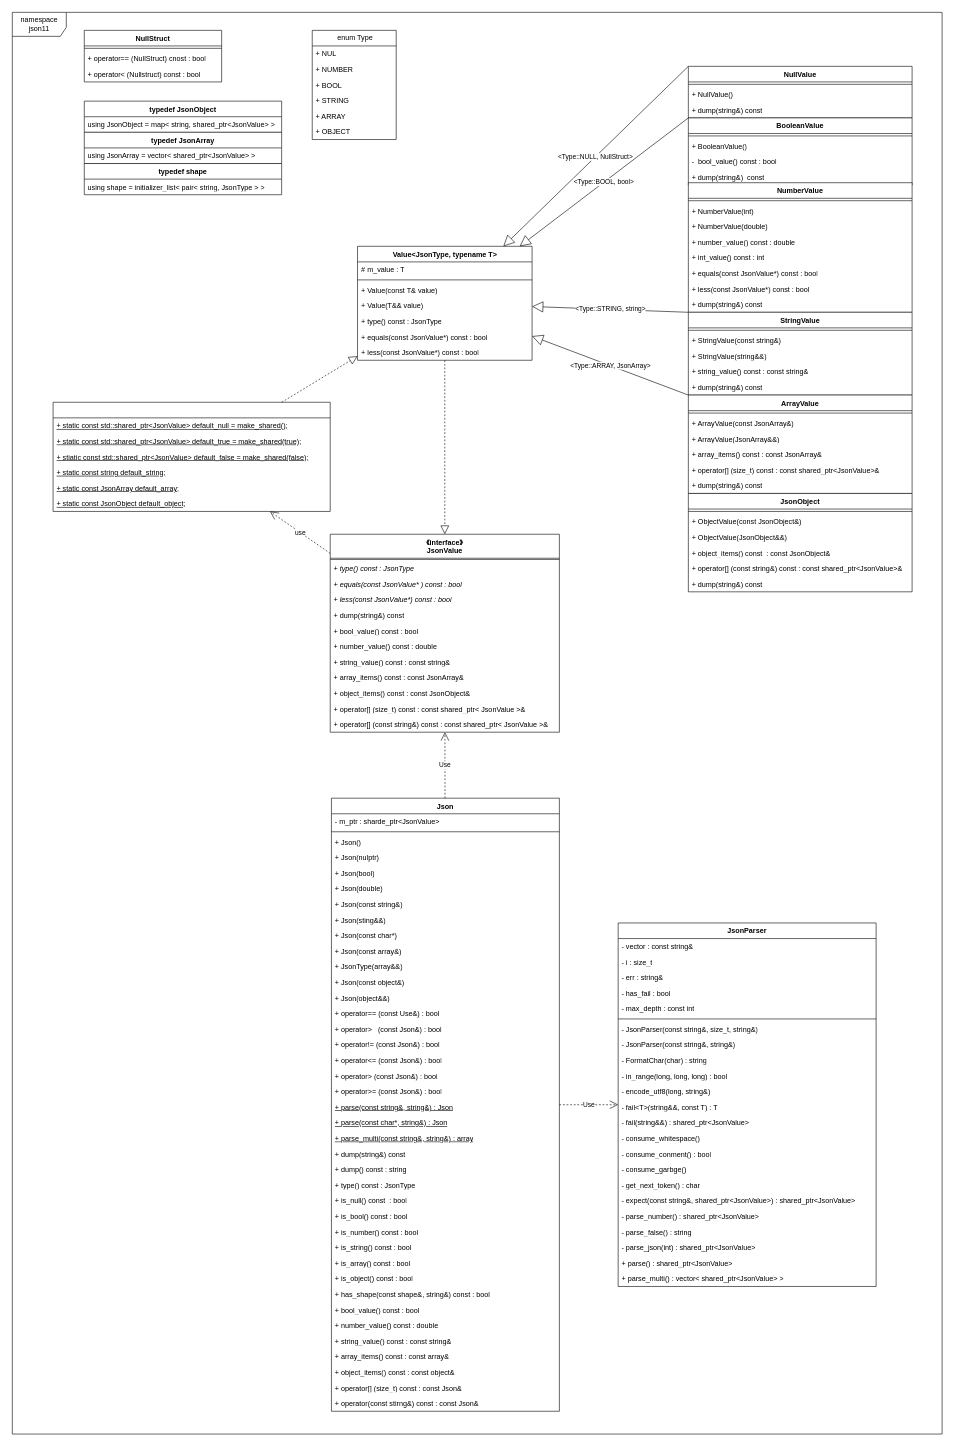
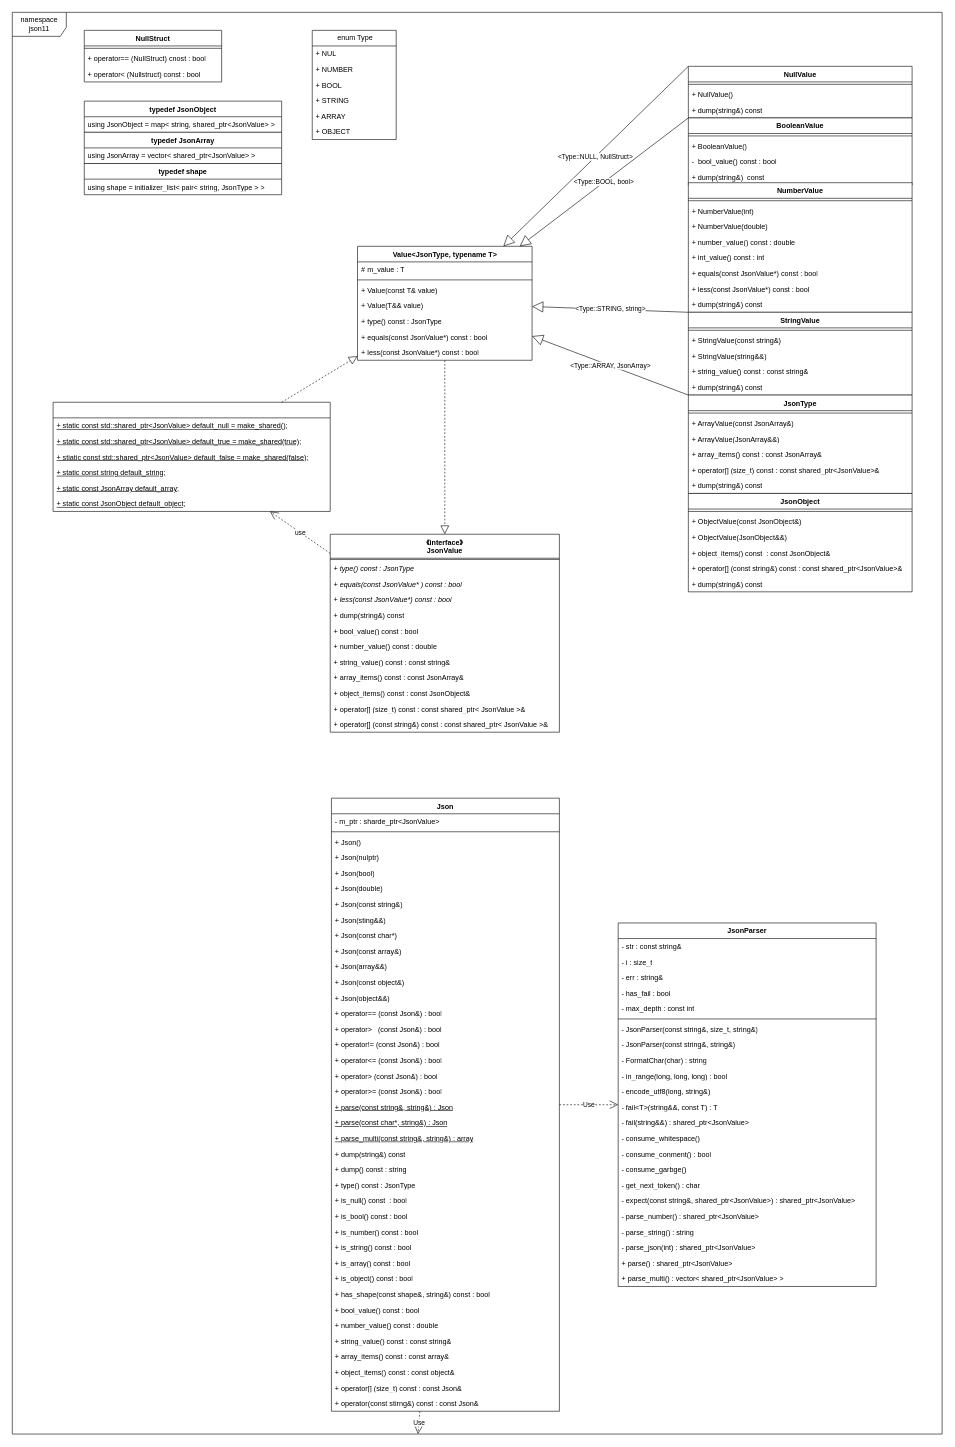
- <mxCell id="147" value="ArrayValue" style="swimlane;fontStyle=1;align=center;verticalAlign=top;childLayout=stackLayout;horizontal=1;startSize=26;horizontalStack=0;resizeParent=1;resizeParentMax=0;resizeLast=0;collapsible=1;marginBottom=0;whiteSpace=wrap;html=1;" parent="122" vertex="1"><mxGeometry y="548" width="373" height="164" as="geometry" /></mxCell>
+ <mxCell id="147" value="JsonType" style="swimlane;fontStyle=1;align=center;verticalAlign=top;childLayout=stackLayout;horizontal=1;startSize=26;horizontalStack=0;resizeParent=1;resizeParentMax=0;resizeLast=0;collapsible=1;marginBottom=0;whiteSpace=wrap;html=1;" parent="122" vertex="1"><mxGeometry y="548" width="373" height="164" as="geometry" /></mxCell>
- <mxCell id="67" value="Use" style="endArrow=open;endSize=12;dashed=1;html=1;rounded=0;" parent="1" source="3" target="43" edge="1"><mxGeometry width="160" relative="1" as="geometry"><mxPoint x="620" y="1050" as="sourcePoint" /><mxPoint x="780" y="1050" as="targetPoint" /></mxGeometry></mxCell>
+ <mxCell id="67" value="Use" style="endArrow=open;endSize=12;dashed=1;html=1;rounded=0;" parent="1" source="3" target="2" edge="1"><mxGeometry width="160" relative="1" as="geometry"><mxPoint x="620" y="1050" as="sourcePoint" /><mxPoint x="780" y="1050" as="targetPoint" /></mxGeometry></mxCell>
- <mxCell id="69" value="- vector : const string&amp;amp;" style="text;strokeColor=none;fillColor=none;align=left;verticalAlign=top;spacingLeft=4;spacingRight=4;overflow=hidden;rotatable=0;points=[[0,0.5],[1,0.5]];portConstraint=eastwest;whiteSpace=wrap;html=1;" parent="68" vertex="1"><mxGeometry y="26" width="430" height="26" as="geometry" /></mxCell>
+ <mxCell id="69" value="- str : const string&amp;amp;" style="text;strokeColor=none;fillColor=none;align=left;verticalAlign=top;spacingLeft=4;spacingRight=4;overflow=hidden;rotatable=0;points=[[0,0.5],[1,0.5]];portConstraint=eastwest;whiteSpace=wrap;html=1;" parent="68" vertex="1"><mxGeometry y="26" width="430" height="26" as="geometry" /></mxCell>
- <mxCell id="14" value="+ JsonType(array&amp;amp;&amp;amp;)" style="text;strokeColor=none;fillColor=none;align=left;verticalAlign=top;spacingLeft=4;spacingRight=4;overflow=hidden;rotatable=0;points=[[0,0.5],[1,0.5]];portConstraint=eastwest;whiteSpace=wrap;html=1;" parent="3" vertex="1"><mxGeometry y="268" width="380" height="26" as="geometry" /></mxCell>
+ <mxCell id="14" value="+ Json(array&amp;amp;&amp;amp;)" style="text;strokeColor=none;fillColor=none;align=left;verticalAlign=top;spacingLeft=4;spacingRight=4;overflow=hidden;rotatable=0;points=[[0,0.5],[1,0.5]];portConstraint=eastwest;whiteSpace=wrap;html=1;" parent="3" vertex="1"><mxGeometry y="268" width="380" height="26" as="geometry" /></mxCell>
- <mxCell id="17" value="+ operator== (const Use&amp;amp;) : bool" style="text;strokeColor=none;fillColor=none;align=left;verticalAlign=top;spacingLeft=4;spacingRight=4;overflow=hidden;rotatable=0;points=[[0,0.5],[1,0.5]];portConstraint=eastwest;whiteSpace=wrap;html=1;" parent="3" vertex="1"><mxGeometry y="346" width="380" height="26" as="geometry" /></mxCell>
+ <mxCell id="17" value="+ operator== (const Json&amp;amp;) : bool" style="text;strokeColor=none;fillColor=none;align=left;verticalAlign=top;spacingLeft=4;spacingRight=4;overflow=hidden;rotatable=0;points=[[0,0.5],[1,0.5]];portConstraint=eastwest;whiteSpace=wrap;html=1;" parent="3" vertex="1"><mxGeometry y="346" width="380" height="26" as="geometry" /></mxCell>
- <mxCell id="88" value="- parse_false() : string" style="text;strokeColor=none;fillColor=none;align=left;verticalAlign=top;spacingLeft=4;spacingRight=4;overflow=hidden;rotatable=0;points=[[0,0.5],[1,0.5]];portConstraint=eastwest;whiteSpace=wrap;html=1;" parent="68" vertex="1"><mxGeometry y="502" width="430" height="26" as="geometry" /></mxCell>
+ <mxCell id="88" value="- parse_string() : string" style="text;strokeColor=none;fillColor=none;align=left;verticalAlign=top;spacingLeft=4;spacingRight=4;overflow=hidden;rotatable=0;points=[[0,0.5],[1,0.5]];portConstraint=eastwest;whiteSpace=wrap;html=1;" parent="68" vertex="1"><mxGeometry y="502" width="430" height="26" as="geometry" /></mxCell>
